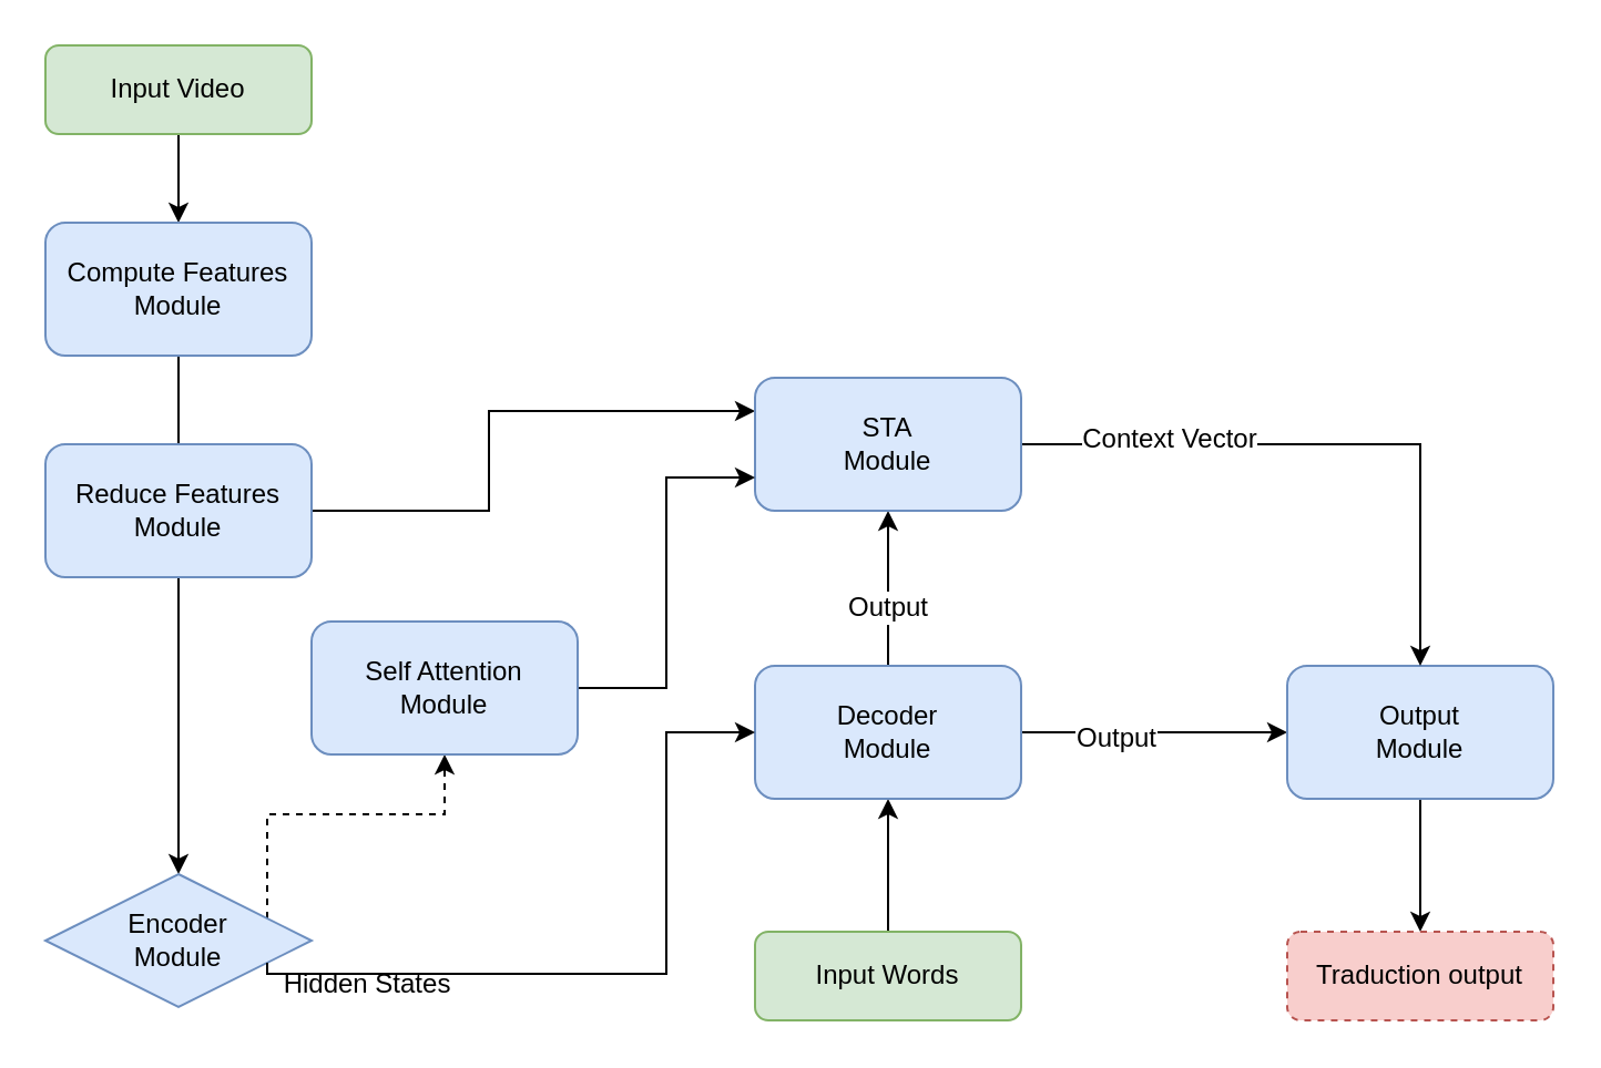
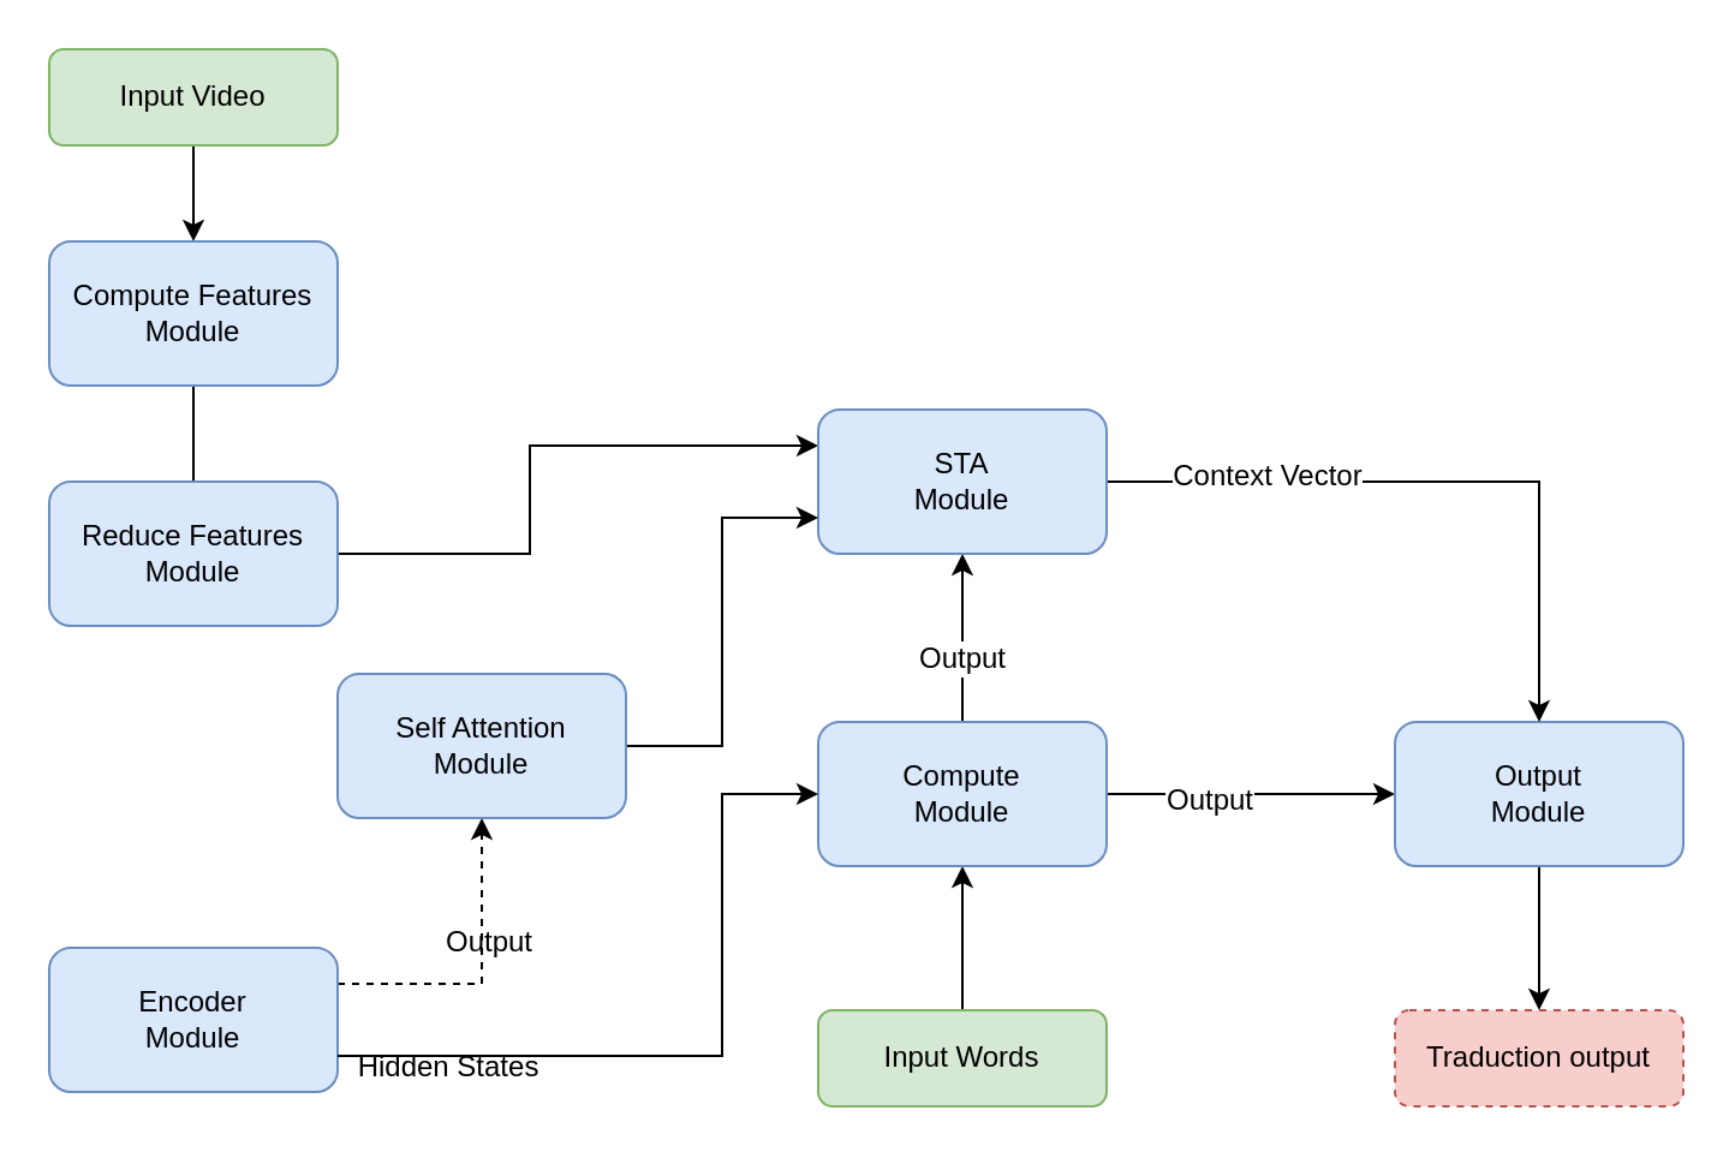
- <mxCell id="8" style="edgeStyle=orthogonalEdgeStyle;rounded=0;orthogonalLoop=1;jettySize=auto;html=1;exitX=0.5;exitY=1;exitDx=0;exitDy=0;entryX=0.5;entryY=0;entryDx=0;entryDy=0;" parent="1" source="10" target="13" edge="1"><mxGeometry relative="1" as="geometry" /></mxCell>
- <mxCell id="18" value="Decoder&lt;br&gt;Module" style="rounded=1;whiteSpace=wrap;html=1;fillColor=#dae8fc;strokeColor=#6c8ebf;" parent="1" vertex="1"><mxGeometry x="340" y="300" width="120" height="60" as="geometry" /></mxCell>
+ <mxCell id="18" value="Compute&lt;br&gt;Module" style="rounded=1;whiteSpace=wrap;html=1;fillColor=#dae8fc;strokeColor=#6c8ebf;" parent="1" vertex="1"><mxGeometry x="340" y="300" width="120" height="60" as="geometry" /></mxCell>
- <mxCell id="13" value="Encoder&lt;br&gt;Module" style="rhombus;whiteSpace=wrap;html=1;fillColor=#dae8fc;strokeColor=#6c8ebf;" parent="1" vertex="1"><mxGeometry x="20" y="394" width="120" height="60" as="geometry" /></mxCell>
+ <mxCell id="13" value="Encoder&lt;br&gt;Module" style="rounded=1;whiteSpace=wrap;html=1;fillColor=#dae8fc;strokeColor=#6c8ebf;" parent="1" vertex="1"><mxGeometry x="20" y="394" width="120" height="60" as="geometry" /></mxCell>
